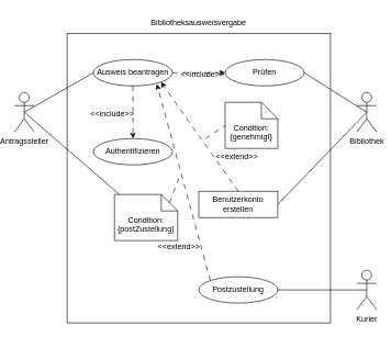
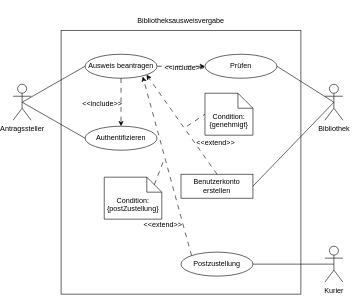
- <mxCell id="8" value="" style="endArrow=none;html=1;rounded=0;exitX=0.5;exitY=0.5;exitDx=0;exitDy=0;exitPerimeter=0;" edge="1" parent="1" source="3" target="27"><mxGeometry width="50" height="50" relative="1" as="geometry"><mxPoint x="50" y="160" as="sourcePoint" /><mxPoint x="150" y="120" as="targetPoint" /></mxGeometry></mxCell>
+ <mxCell id="8" value="" style="endArrow=none;html=1;rounded=0;entryX=0;entryY=0.5;entryDx=0;entryDy=0;exitX=0.5;exitY=0.5;exitDx=0;exitDy=0;exitPerimeter=0;" edge="1" parent="1" source="3" target="6"><mxGeometry width="50" height="50" relative="1" as="geometry"><mxPoint x="50" y="160" as="sourcePoint" /><mxPoint x="150" y="120" as="targetPoint" /></mxGeometry></mxCell>
